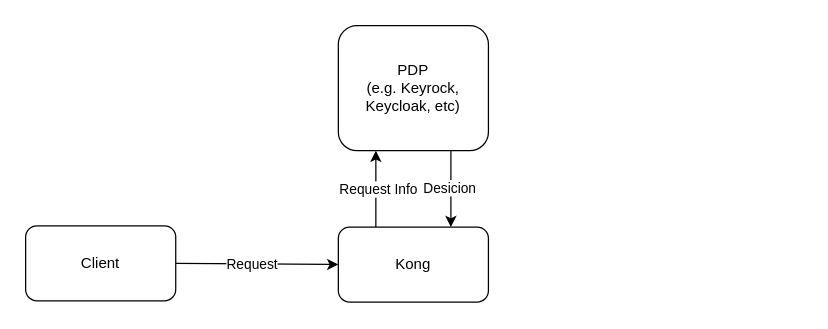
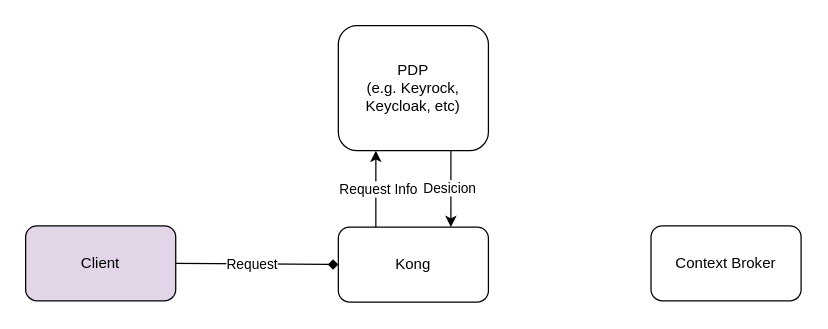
- <mxCell id="4" value="Client" style="rounded=1;whiteSpace=wrap;html=1;" vertex="1" parent="1"><mxGeometry x="20" y="180" width="120" height="60" as="geometry" /></mxCell>
+ <mxCell id="4" value="Client" style="rounded=1;whiteSpace=wrap;html=1;fillColor=#e1d5e7;" vertex="1" parent="1"><mxGeometry x="20" y="180" width="120" height="60" as="geometry" /></mxCell>
+ <mxCell id="5" value="Context Broker" style="rounded=1;whiteSpace=wrap;html=1;" vertex="1" parent="1"><mxGeometry x="520" y="180" width="120" height="60" as="geometry" /></mxCell>
- <mxCell id="6" value="" style="endArrow=classic;html=1;rounded=0;exitX=1;exitY=0.5;exitDx=0;exitDy=0;entryX=0;entryY=0.5;entryDx=0;entryDy=0;" edge="1" parent="1" source="4" target="3"><mxGeometry width="50" height="50" relative="1" as="geometry"><mxPoint x="70" y="370" as="sourcePoint" /><mxPoint x="120" y="320" as="targetPoint" /></mxGeometry></mxCell>
+ <mxCell id="6" value="" style="endArrow=diamond;html=1;rounded=0;exitX=1;exitY=0.5;exitDx=0;exitDy=0;entryX=0;entryY=0.5;entryDx=0;entryDy=0;" edge="1" parent="1" source="4" target="3"><mxGeometry width="50" height="50" relative="1" as="geometry"><mxPoint x="70" y="370" as="sourcePoint" /><mxPoint x="120" y="320" as="targetPoint" /></mxGeometry></mxCell>
